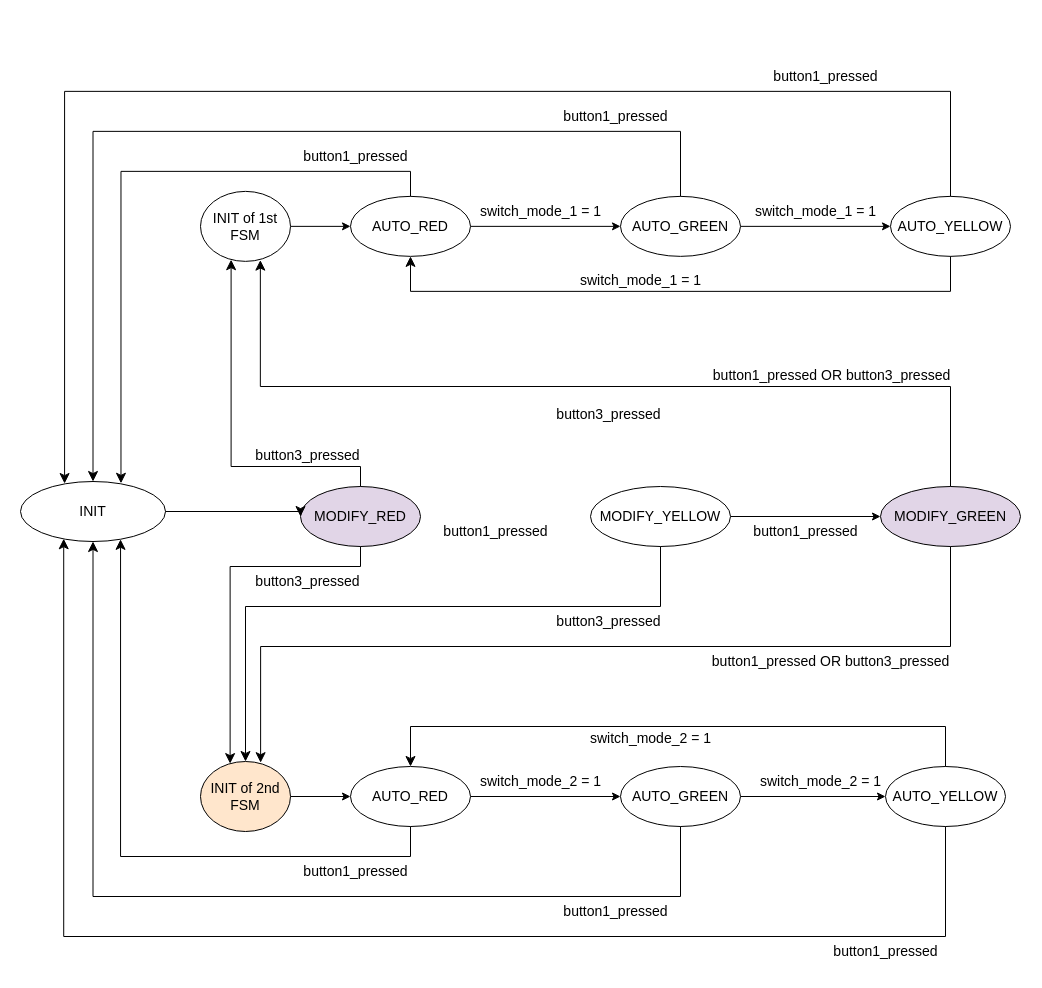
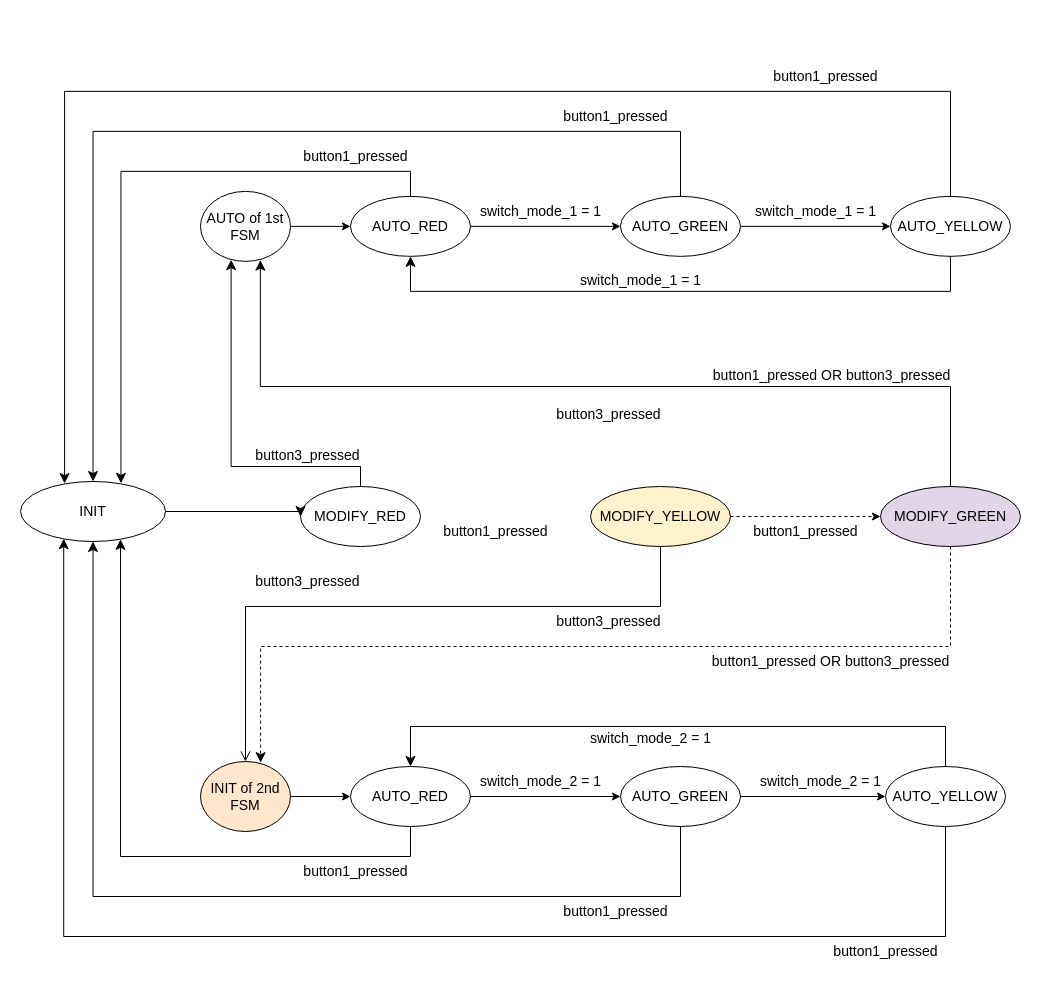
- <mxCell id="13" value="INIT of 1st FSM" style="ellipse;whiteSpace=wrap;html=1;fontSize=14;" parent="1" vertex="1"><mxGeometry x="200" y="190.87" width="90" height="70" as="geometry" /></mxCell>
+ <mxCell id="13" value="AUTO of 1st FSM" style="ellipse;whiteSpace=wrap;html=1;fontSize=14;" parent="1" vertex="1"><mxGeometry x="200" y="190.87" width="90" height="70" as="geometry" /></mxCell>
- <mxCell id="37" value="MODIFY_RED" style="ellipse;whiteSpace=wrap;html=1;fontSize=14;fillColor=#e1d5e7;" parent="1" vertex="1"><mxGeometry x="300" y="486" width="120" height="60" as="geometry" /></mxCell>
+ <mxCell id="37" value="MODIFY_RED" style="ellipse;whiteSpace=wrap;html=1;fontSize=14;" parent="1" vertex="1"><mxGeometry x="300" y="486" width="120" height="60" as="geometry" /></mxCell>
- <mxCell id="39" value="MODIFY_YELLOW" style="ellipse;whiteSpace=wrap;html=1;fontSize=14;" parent="1" vertex="1"><mxGeometry x="590" y="486" width="140" height="60" as="geometry" /></mxCell>
+ <mxCell id="39" value="MODIFY_YELLOW" style="ellipse;whiteSpace=wrap;html=1;fontSize=14;fillColor=#fff2cc;" parent="1" vertex="1"><mxGeometry x="590" y="486" width="140" height="60" as="geometry" /></mxCell>
- <mxCell id="38" value="" style="edgeStyle=none;html=1;fontSize=14;" parent="1" source="39" target="40" edge="1"><mxGeometry relative="1" as="geometry" /></mxCell>
+ <mxCell id="38" value="" style="edgeStyle=none;html=1;fontSize=14;dashed=1;" parent="1" source="39" target="40" edge="1"><mxGeometry relative="1" as="geometry" /></mxCell>
- <mxCell id="51" value="" style="edgeStyle=elbowEdgeStyle;elbow=vertical;endArrow=classic;html=1;curved=0;rounded=0;endSize=8;startSize=8;fontSize=14;exitX=0.5;exitY=1;exitDx=0;exitDy=0;entryX=0.329;entryY=0.03;entryDx=0;entryDy=0;entryPerimeter=0;" parent="1" source="37" target="15" edge="1"><mxGeometry width="50" height="50" relative="1" as="geometry"><mxPoint x="670" y="556" as="sourcePoint" /><mxPoint x="210" y="706" as="targetPoint" /><Array as="points"><mxPoint x="310" y="566" /><mxPoint x="460" y="666" /></Array></mxGeometry></mxCell>
- <mxCell id="49" value="" style="edgeStyle=elbowEdgeStyle;elbow=vertical;endArrow=classic;html=1;curved=0;rounded=0;endSize=8;startSize=8;fontSize=14;exitX=0.5;exitY=1;exitDx=0;exitDy=0;entryX=0.668;entryY=0.017;entryDx=0;entryDy=0;entryPerimeter=0;" parent="1" source="40" target="15" edge="1"><mxGeometry width="50" height="50" relative="1" as="geometry"><mxPoint x="440" y="596" as="sourcePoint" /><mxPoint x="490" y="546" as="targetPoint" /><Array as="points"><mxPoint x="590" y="646" /></Array></mxGeometry></mxCell>
+ <mxCell id="49" value="" style="edgeStyle=elbowEdgeStyle;elbow=vertical;endArrow=classic;html=1;curved=0;rounded=0;endSize=8;startSize=8;fontSize=14;exitX=0.5;exitY=1;exitDx=0;exitDy=0;entryX=0.668;entryY=0.017;entryDx=0;entryDy=0;entryPerimeter=0;dashed=1;" parent="1" source="40" target="15" edge="1"><mxGeometry width="50" height="50" relative="1" as="geometry"><mxPoint x="440" y="596" as="sourcePoint" /><mxPoint x="490" y="546" as="targetPoint" /><Array as="points"><mxPoint x="590" y="646" /></Array></mxGeometry></mxCell>
- <mxCell id="50" value="" style="edgeStyle=elbowEdgeStyle;elbow=vertical;endArrow=classic;html=1;curved=0;rounded=0;endSize=8;startSize=8;fontSize=14;exitX=0.5;exitY=1;exitDx=0;exitDy=0;entryX=0.5;entryY=0;entryDx=0;entryDy=0;" parent="1" source="39" target="15" edge="1"><mxGeometry width="50" height="50" relative="1" as="geometry"><mxPoint x="960" y="556" as="sourcePoint" /><mxPoint x="239.52" y="721.49" as="targetPoint" /><Array as="points"><mxPoint x="380" y="606" /></Array></mxGeometry></mxCell>
+ <mxCell id="50" value="" style="edgeStyle=elbowEdgeStyle;elbow=vertical;endArrow=open;html=1;curved=0;rounded=0;endSize=8;startSize=8;fontSize=14;exitX=0.5;exitY=1;exitDx=0;exitDy=0;entryX=0.5;entryY=0;entryDx=0;entryDy=0;" parent="1" source="39" target="15" edge="1"><mxGeometry width="50" height="50" relative="1" as="geometry"><mxPoint x="960" y="556" as="sourcePoint" /><mxPoint x="239.52" y="721.49" as="targetPoint" /><Array as="points"><mxPoint x="380" y="606" /></Array></mxGeometry></mxCell>
